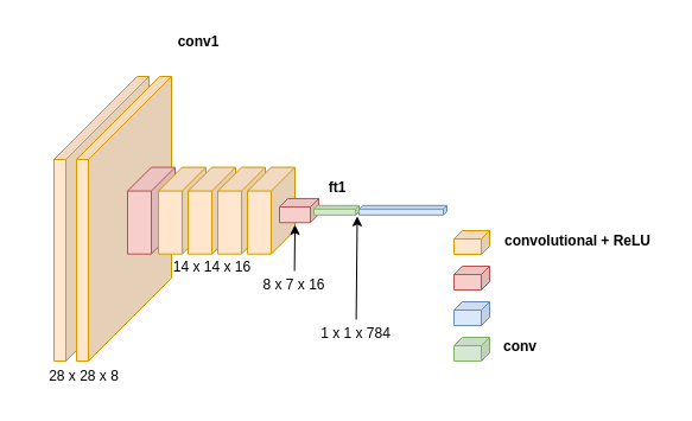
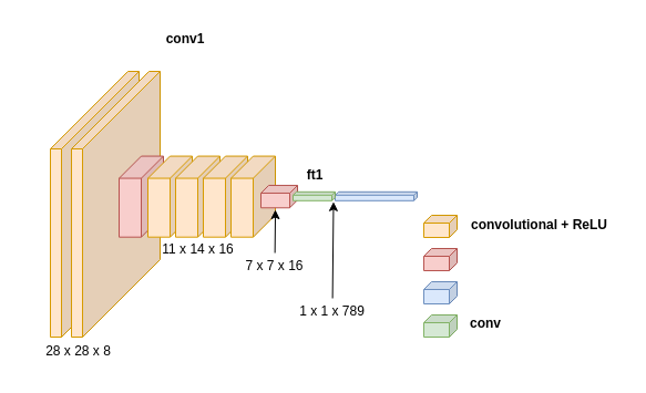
- <mxCell id="13" value="14 x 14 x 16" style="text;html=1;strokeColor=none;fillColor=none;align=center;verticalAlign=middle;whiteSpace=wrap;rounded=0;" parent="1" vertex="1"><mxGeometry x="128.5" y="210" width="99" height="30" as="geometry" /></mxCell>
+ <mxCell id="13" value="11 x 14 x 16" style="text;html=1;strokeColor=none;fillColor=none;align=center;verticalAlign=middle;whiteSpace=wrap;rounded=0;" parent="1" vertex="1"><mxGeometry x="128.5" y="210" width="99" height="30" as="geometry" /></mxCell>
- <mxCell id="21" value="8 x 7 x 16" style="text;html=1;strokeColor=none;fillColor=none;align=center;verticalAlign=middle;whiteSpace=wrap;rounded=0;" parent="1" vertex="1"><mxGeometry x="198" y="228" width="99" height="23.88" as="geometry" /></mxCell>
+ <mxCell id="21" value="7 x 7 x 16" style="text;html=1;strokeColor=none;fillColor=none;align=center;verticalAlign=middle;whiteSpace=wrap;rounded=0;" parent="1" vertex="1"><mxGeometry x="198" y="228" width="99" height="23.88" as="geometry" /></mxCell>
- <mxCell id="23" value="1 x 1 x 784 " style="text;html=1;strokeColor=none;fillColor=none;align=center;verticalAlign=middle;whiteSpace=wrap;rounded=0;" parent="1" vertex="1"><mxGeometry x="250" y="269" width="99" height="23.88" as="geometry" /></mxCell>
+ <mxCell id="23" value="1 x 1 x 789 " style="text;html=1;strokeColor=none;fillColor=none;align=center;verticalAlign=middle;whiteSpace=wrap;rounded=0;" parent="1" vertex="1"><mxGeometry x="250" y="269" width="99" height="23.88" as="geometry" /></mxCell>
